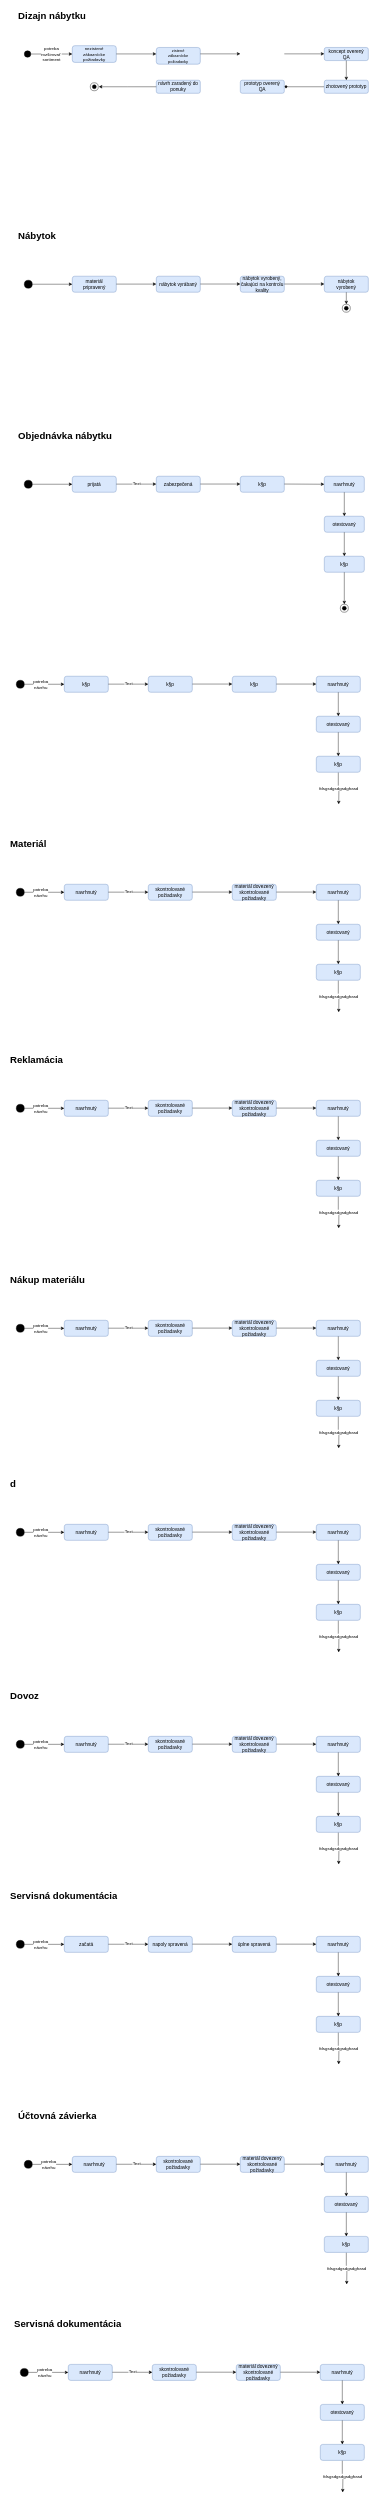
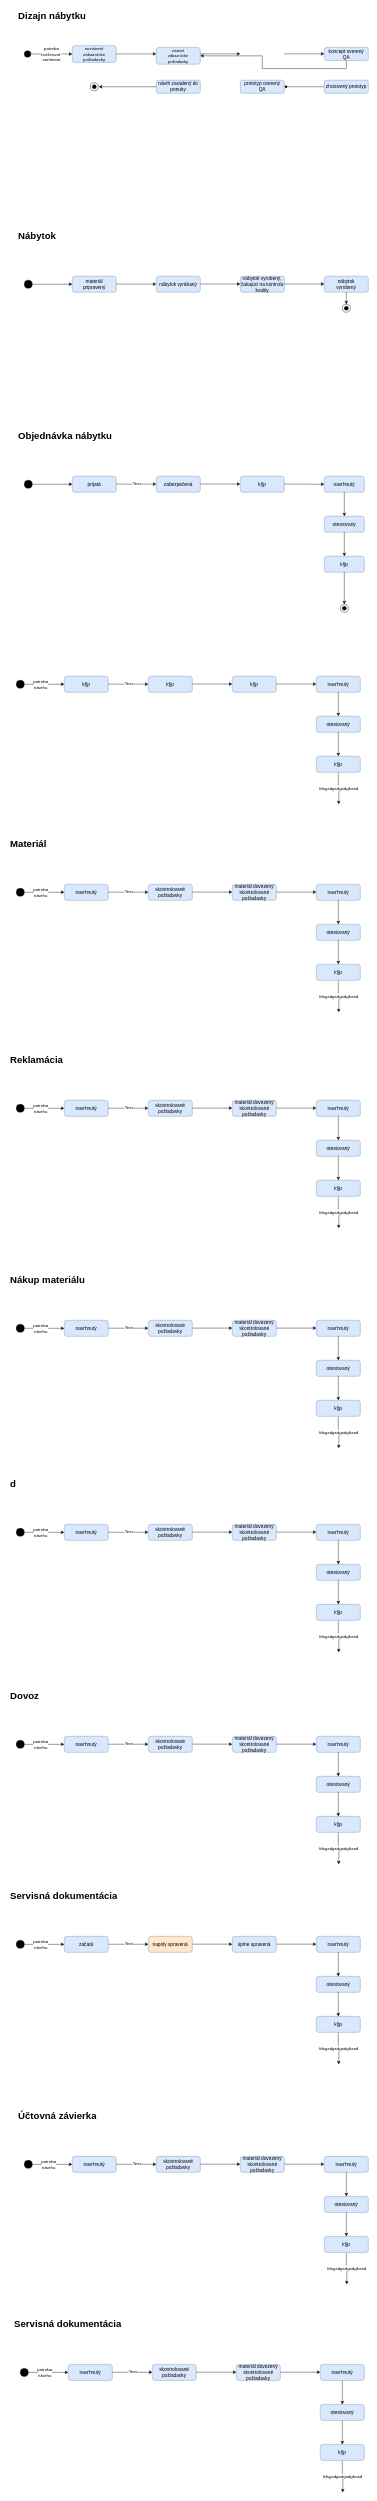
- <mxCell id="97" style="edgeStyle=orthogonalEdgeStyle;rounded=0;orthogonalLoop=1;jettySize=auto;html=1;exitX=0.5;exitY=1;exitDx=0;exitDy=0;entryX=0.5;entryY=0;entryDx=0;entryDy=0;labelBackgroundColor=#FFFFFF;" parent="85" source="94" target="96" edge="1"><mxGeometry relative="1" as="geometry" /></mxCell>
+ <mxCell id="97" style="edgeStyle=orthogonalEdgeStyle;rounded=0;orthogonalLoop=1;jettySize=auto;html=1;exitX=0.5;exitY=1;exitDx=0;exitDy=0;labelBackgroundColor=#FFFFFF;" parent="85" source="94" target="91" edge="1"><mxGeometry relative="1" as="geometry" /></mxCell>
- <mxCell id="166" value="napoly spravená" style="rounded=1;whiteSpace=wrap;html=1;labelBackgroundColor=none;fillColor=#dae8fc;strokeColor=#6c8ebf;" parent="158" vertex="1"><mxGeometry x="350" y="120" width="110" height="40" as="geometry" /></mxCell>
+ <mxCell id="166" value="napoly spravená" style="rounded=1;whiteSpace=wrap;html=1;labelBackgroundColor=none;fillColor=#ffe6cc;strokeColor=#6c8ebf;" parent="158" vertex="1"><mxGeometry x="350" y="120" width="110" height="40" as="geometry" /></mxCell>
